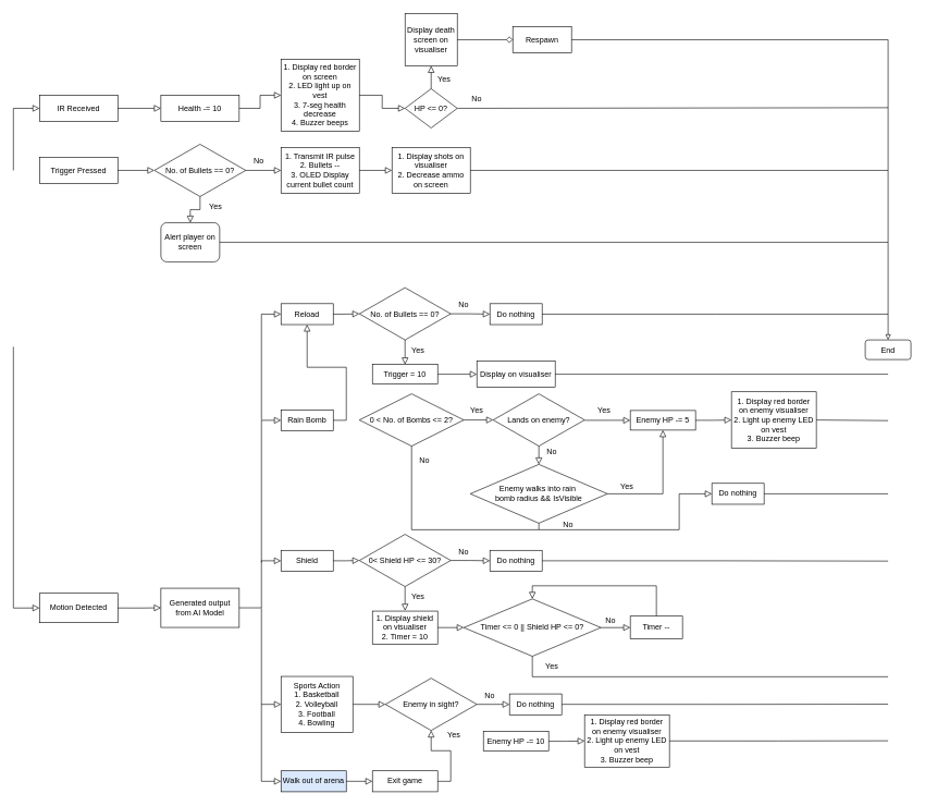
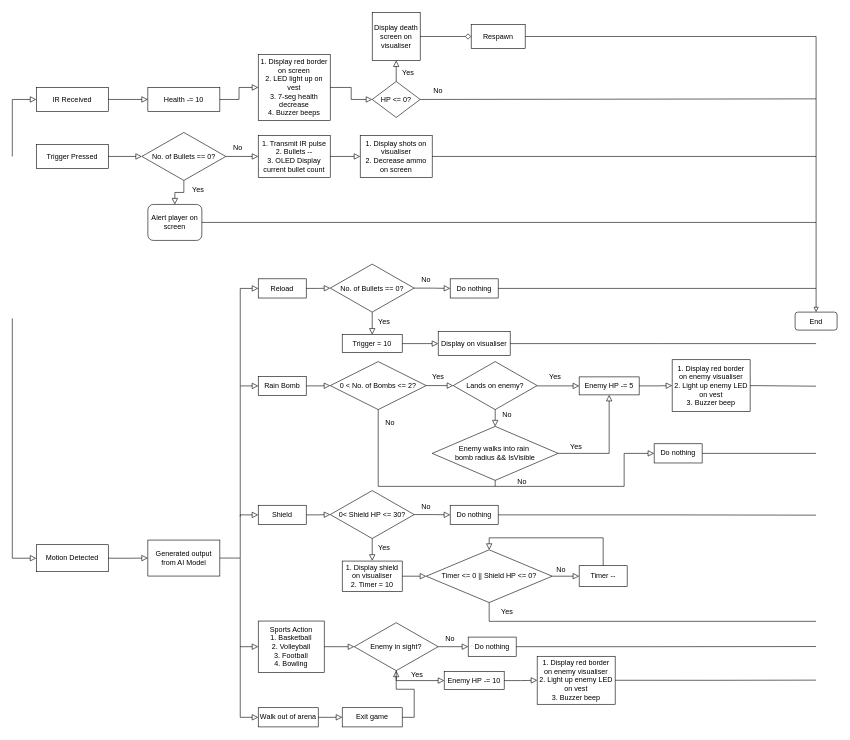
- <mxCell id="50" value="" style="rounded=0;html=1;jettySize=auto;orthogonalLoop=1;fontSize=11;endArrow=block;endFill=0;endSize=8;strokeWidth=1;shadow=0;labelBackgroundColor=none;edgeStyle=orthogonalEdgeStyle;exitX=1;exitY=0.5;exitDx=0;exitDy=0;" parent="1" source="48" target="35" edge="1"><mxGeometry relative="1" as="geometry"><mxPoint x="376" y="652.5" as="sourcePoint" /><mxPoint x="440" y="652.5" as="targetPoint" /></mxGeometry></mxCell>
+ <mxCell id="50" value="" style="rounded=0;html=1;jettySize=auto;orthogonalLoop=1;fontSize=11;endArrow=block;endFill=0;endSize=8;strokeWidth=1;shadow=0;labelBackgroundColor=none;edgeStyle=orthogonalEdgeStyle;exitX=1;exitY=0.5;exitDx=0;exitDy=0;entryX=0;entryY=0.5;entryDx=0;entryDy=0;" parent="1" source="48" target="49" edge="1"><mxGeometry relative="1" as="geometry"><mxPoint x="376" y="652.5" as="sourcePoint" /><mxPoint x="440" y="652.5" as="targetPoint" /></mxGeometry></mxCell>
+ <mxCell id="78" value="" style="rounded=0;html=1;jettySize=auto;orthogonalLoop=1;fontSize=11;endArrow=block;endFill=0;endSize=8;strokeWidth=1;shadow=0;labelBackgroundColor=none;edgeStyle=orthogonalEdgeStyle;exitX=0.5;exitY=1;exitDx=0;exitDy=0;entryX=0;entryY=0.5;entryDx=0;entryDy=0;" parent="1" source="84" target="79" edge="1"><mxGeometry relative="1" as="geometry"><mxPoint x="416" y="1100.5" as="sourcePoint" /><mxPoint x="480" y="1100.5" as="targetPoint" /><Array as="points"><mxPoint x="660" y="1134" /></Array></mxGeometry></mxCell>
- <mxCell id="87" value="Walk out of arena" style="rounded=0;whiteSpace=wrap;html=1;fillColor=#dae8fc;" parent="1" vertex="1"><mxGeometry x="430" y="1179" width="100" height="32" as="geometry" /></mxCell>
+ <mxCell id="87" value="Walk out of arena" style="rounded=0;whiteSpace=wrap;html=1;" parent="1" vertex="1"><mxGeometry x="430" y="1179" width="100" height="32" as="geometry" /></mxCell>
